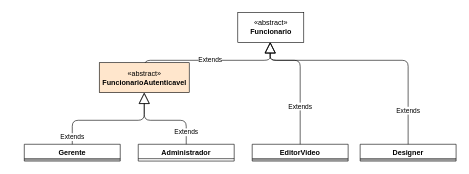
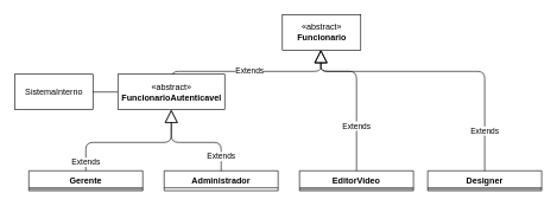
+ <mxCell id="15" value="SistemaInterno" style="html=1;" vertex="1" parent="1"><mxGeometry x="20" y="104" width="110" height="50" as="geometry" /></mxCell>
+ <mxCell id="16" value="" style="endArrow=none;html=1;edgeStyle=orthogonalEdgeStyle;exitX=1;exitY=0.5;exitDx=0;exitDy=0;entryX=0;entryY=0.5;entryDx=0;entryDy=0;" edge="1" parent="1" source="15" target="18"><mxGeometry relative="1" as="geometry"><mxPoint x="350" y="160" as="sourcePoint" /><mxPoint x="510" y="160" as="targetPoint" /></mxGeometry></mxCell>
- <mxCell id="18" value="«abstract»&lt;br&gt;&lt;b&gt;FuncionarioAutenticavel&lt;/b&gt;" style="html=1;fillColor=#ffe6cc;" vertex="1" parent="1"><mxGeometry x="165" y="104" width="150" height="50" as="geometry" /></mxCell>
+ <mxCell id="18" value="«abstract»&lt;br&gt;&lt;b&gt;FuncionarioAutenticavel&lt;/b&gt;" style="html=1;" vertex="1" parent="1"><mxGeometry x="165" y="104" width="150" height="50" as="geometry" /></mxCell>
